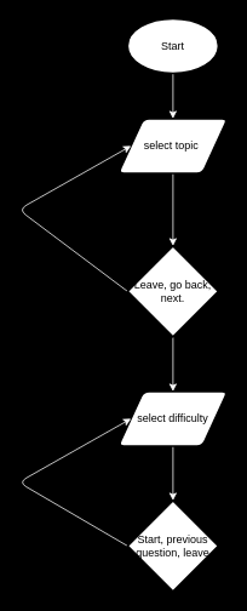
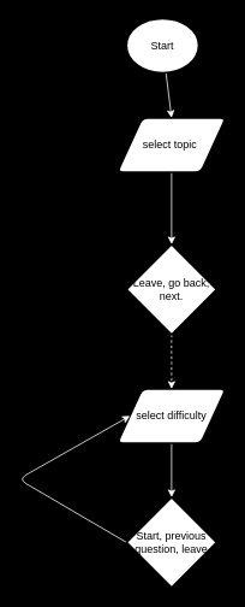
- <mxCell id="3" value="Start" style="strokeWidth=2;html=1;shape=mxgraph.flowchart.start_1;whiteSpace=wrap;" parent="1" vertex="1"><mxGeometry x="140" y="20" width="100" height="60" as="geometry" /></mxCell>
+ <mxCell id="3" value="Start" style="strokeWidth=2;html=1;shape=mxgraph.flowchart.start_1;whiteSpace=wrap;" parent="1" vertex="1"><mxGeometry x="140" y="20" width="80" height="60" as="geometry" /></mxCell>
- <mxCell id="12" style="edgeStyle=none;html=1;exitX=0;exitY=0.5;exitDx=0;exitDy=0;exitPerimeter=0;entryX=0;entryY=0.5;entryDx=0;entryDy=0;strokeColor=#FFFFFF;" parent="1" source="13" target="5" edge="1"><mxGeometry relative="1" as="geometry"><Array as="points"><mxPoint x="20" y="230" /></Array></mxGeometry></mxCell>
- <mxCell id="11" style="edgeStyle=none;html=1;exitX=0.5;exitY=1;exitDx=0;exitDy=0;exitPerimeter=0;entryX=0.5;entryY=0;entryDx=0;entryDy=0;strokeColor=#FFFFFF;" parent="1" source="13" target="7" edge="1"><mxGeometry relative="1" as="geometry" /></mxCell>
+ <mxCell id="11" style="edgeStyle=none;html=1;exitX=0.5;exitY=1;exitDx=0;exitDy=0;exitPerimeter=0;entryX=0.5;entryY=0;entryDx=0;entryDy=0;strokeColor=#FFFFFF;dashed=1;" parent="1" source="13" target="7" edge="1"><mxGeometry relative="1" as="geometry" /></mxCell>
